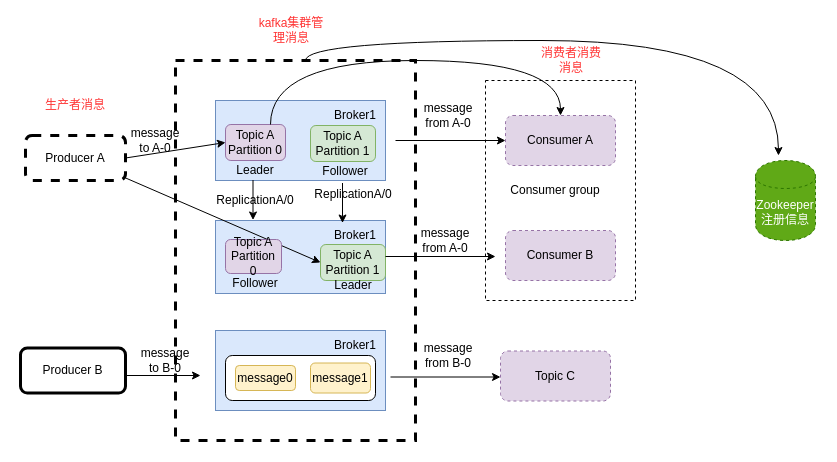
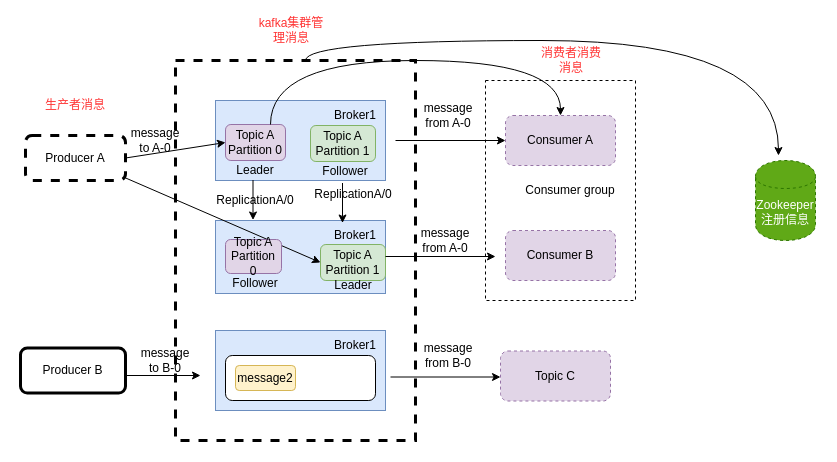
- <mxCell id="33" value="Consumer group" style="text;html=1;strokeColor=none;fillColor=none;align=center;verticalAlign=middle;whiteSpace=wrap;rounded=0;dashed=1;" vertex="1" parent="1"><mxGeometry x="495" y="180" width="120" height="20" as="geometry" /></mxCell>
+ <mxCell id="33" value="Consumer group" style="text;html=1;strokeColor=none;fillColor=none;align=center;verticalAlign=middle;whiteSpace=wrap;rounded=0;dashed=1;" vertex="1" parent="1"><mxGeometry x="510" y="180" width="120" height="20" as="geometry" /></mxCell>
- <mxCell id="29" value="message1" style="rounded=1;whiteSpace=wrap;html=1;strokeWidth=1;fillColor=#fff2cc;strokeColor=#d6b656;" vertex="1" parent="1"><mxGeometry x="310" y="362.5" width="60" height="30" as="geometry" /></mxCell>
- <mxCell id="28" value="message0" style="rounded=1;whiteSpace=wrap;html=1;strokeWidth=1;fillColor=#fff2cc;strokeColor=#d6b656;" vertex="1" parent="1"><mxGeometry x="235" y="365" width="60" height="25" as="geometry" /></mxCell>
+ <mxCell id="28" value="message2" style="rounded=1;whiteSpace=wrap;html=1;strokeWidth=1;fillColor=#fff2cc;strokeColor=#d6b656;" vertex="1" parent="1"><mxGeometry x="235" y="365" width="60" height="25" as="geometry" /></mxCell>
